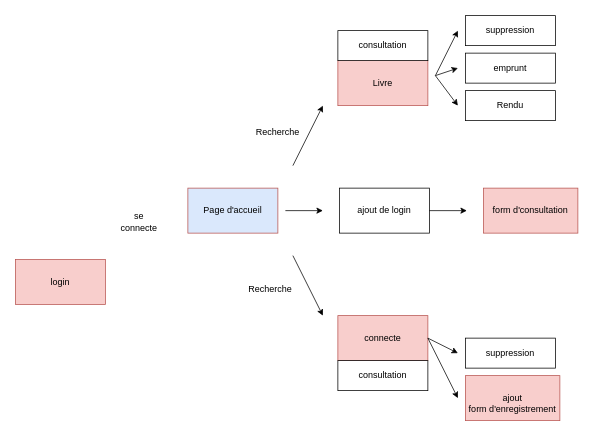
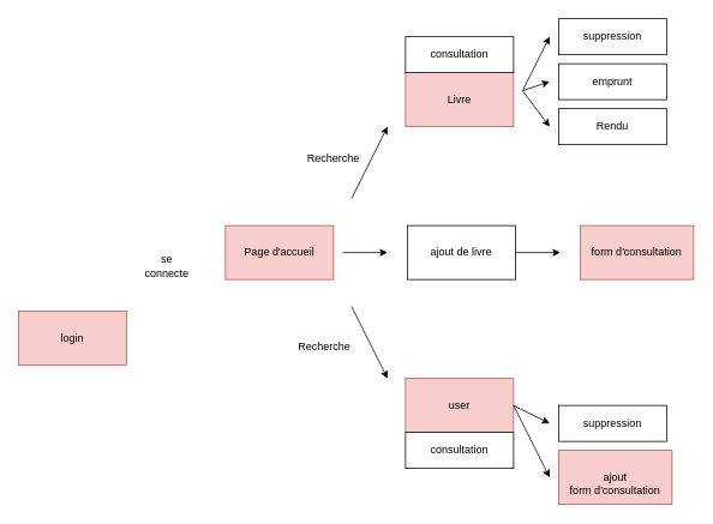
- <mxCell id="6" value="Page d'accueil" style="rounded=0;whiteSpace=wrap;html=1;fillColor=#dae8fc;strokeColor=#b85450;" parent="1" vertex="1"><mxGeometry x="250" y="250" width="120" height="60" as="geometry" /></mxCell>
+ <mxCell id="6" value="Page d'accueil" style="rounded=0;whiteSpace=wrap;html=1;fillColor=#f8cecc;strokeColor=#b85450;" parent="1" vertex="1"><mxGeometry x="250" y="250" width="120" height="60" as="geometry" /></mxCell>
- <mxCell id="14" value="ajout de login" style="rounded=0;whiteSpace=wrap;html=1;" parent="1" vertex="1"><mxGeometry x="452" y="250" width="120" height="60" as="geometry" /></mxCell>
+ <mxCell id="14" value="ajout de livre" style="rounded=0;whiteSpace=wrap;html=1;" parent="1" vertex="1"><mxGeometry x="452" y="250" width="120" height="60" as="geometry" /></mxCell>
- <mxCell id="8" value="connecte" style="rounded=0;whiteSpace=wrap;html=1;fillColor=#f8cecc;strokeColor=#b85450;" parent="1" vertex="1"><mxGeometry x="450" y="420" width="120" height="60" as="geometry" /></mxCell>
+ <mxCell id="8" value="user" style="rounded=0;whiteSpace=wrap;html=1;fillColor=#f8cecc;strokeColor=#b85450;" parent="1" vertex="1"><mxGeometry x="450" y="420" width="120" height="60" as="geometry" /></mxCell>
- <mxCell id="21" value="&lt;br&gt;ajout&lt;br&gt;form d'enregistrement" style="rounded=0;whiteSpace=wrap;html=1;fillColor=#f8cecc;strokeColor=#b85450;" parent="1" vertex="1"><mxGeometry x="620" y="500" width="126" height="60" as="geometry" /></mxCell>
+ <mxCell id="21" value="&lt;br&gt;ajout&lt;br&gt;form d'consultation" style="rounded=0;whiteSpace=wrap;html=1;fillColor=#f8cecc;strokeColor=#b85450;" parent="1" vertex="1"><mxGeometry x="620" y="500" width="126" height="60" as="geometry" /></mxCell>
